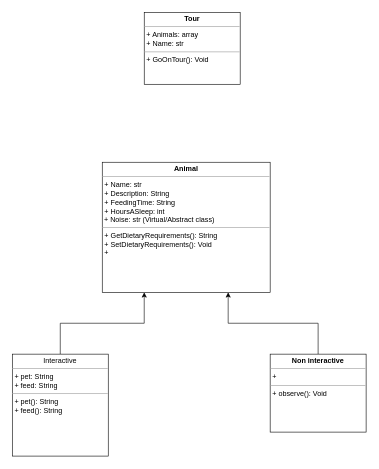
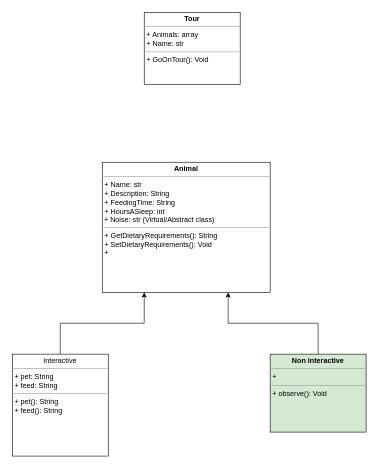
- <mxCell id="7" value="&lt;p style=&quot;margin: 0px ; margin-top: 4px ; text-align: center&quot;&gt;&lt;b&gt;Non interactive&lt;br&gt;&lt;/b&gt;&lt;/p&gt;&lt;hr size=&quot;1&quot;&gt;&lt;p style=&quot;margin: 0px ; margin-left: 4px&quot;&gt;+ &lt;br&gt;&lt;/p&gt;&lt;hr size=&quot;1&quot;&gt;&lt;p style=&quot;margin: 0px ; margin-left: 4px&quot;&gt;+ observe(): Void&lt;br&gt;&lt;/p&gt;" style="verticalAlign=top;align=left;overflow=fill;fontSize=12;fontFamily=Helvetica;html=1;" vertex="1" parent="1"><mxGeometry x="450" y="590" width="160" height="130" as="geometry" /></mxCell>
+ <mxCell id="7" value="&lt;p style=&quot;margin: 0px ; margin-top: 4px ; text-align: center&quot;&gt;&lt;b&gt;Non interactive&lt;br&gt;&lt;/b&gt;&lt;/p&gt;&lt;hr size=&quot;1&quot;&gt;&lt;p style=&quot;margin: 0px ; margin-left: 4px&quot;&gt;+ &lt;br&gt;&lt;/p&gt;&lt;hr size=&quot;1&quot;&gt;&lt;p style=&quot;margin: 0px ; margin-left: 4px&quot;&gt;+ observe(): Void&lt;br&gt;&lt;/p&gt;" style="verticalAlign=top;align=left;overflow=fill;fontSize=12;fontFamily=Helvetica;html=1;fillColor=#d5e8d4;" vertex="1" parent="1"><mxGeometry x="450" y="590" width="160" height="130" as="geometry" /></mxCell>
